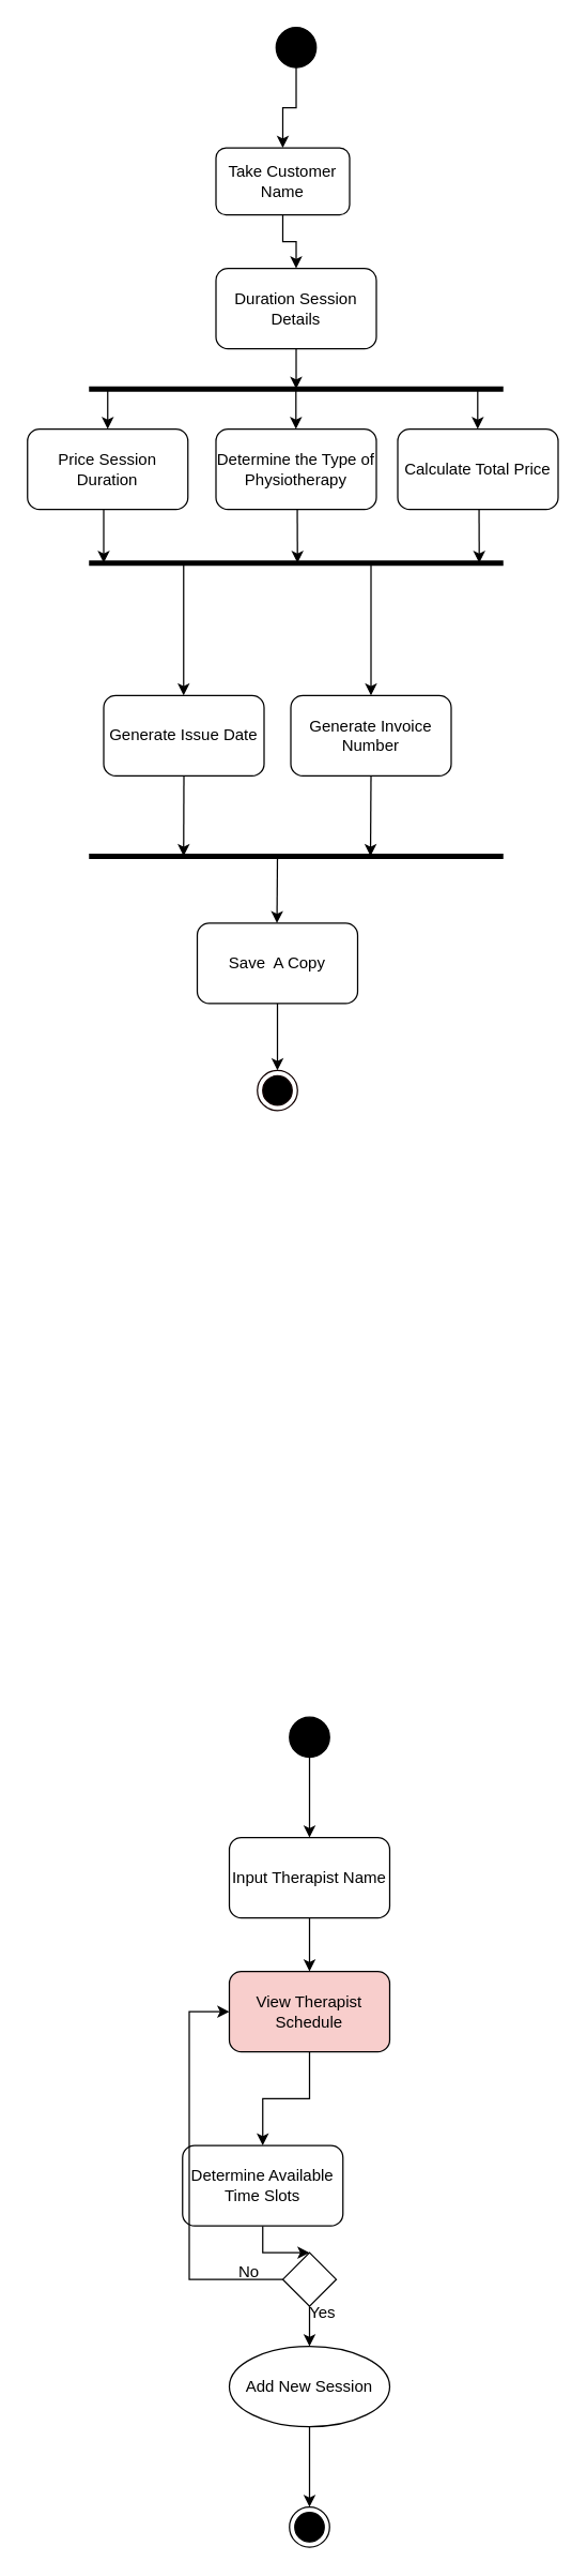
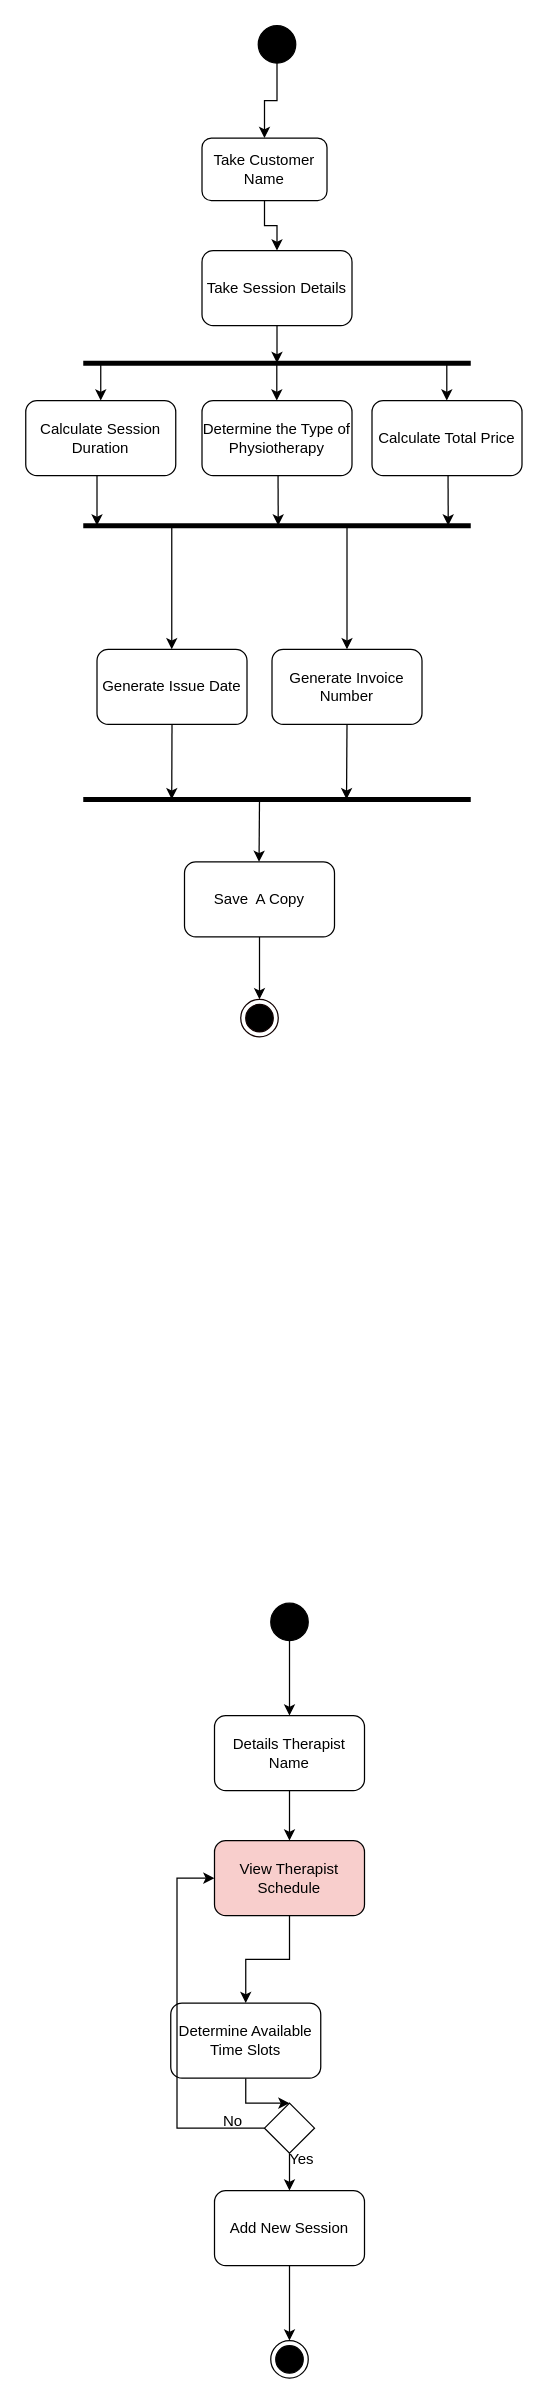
- <mxCell id="8" value="Duration Session Details" style="rounded=1;whiteSpace=wrap;html=1;" vertex="1" parent="1"><mxGeometry x="161" y="200" width="120" height="60" as="geometry" /></mxCell>
+ <mxCell id="8" value="Take Session Details" style="rounded=1;whiteSpace=wrap;html=1;" vertex="1" parent="1"><mxGeometry x="161" y="200" width="120" height="60" as="geometry" /></mxCell>
- <mxCell id="9" value="Price Session Duration" style="rounded=1;whiteSpace=wrap;html=1;" vertex="1" parent="1"><mxGeometry x="20" y="320" width="120" height="60" as="geometry" /></mxCell>
+ <mxCell id="9" value="Calculate Session Duration" style="rounded=1;whiteSpace=wrap;html=1;" vertex="1" parent="1"><mxGeometry x="20" y="320" width="120" height="60" as="geometry" /></mxCell>
- <mxCell id="33" value="Input Therapist Name" style="rounded=1;whiteSpace=wrap;html=1;" vertex="1" parent="1"><mxGeometry x="171" y="1372" width="120" height="60" as="geometry" /></mxCell>
+ <mxCell id="33" value="Details Therapist Name" style="rounded=1;whiteSpace=wrap;html=1;" vertex="1" parent="1"><mxGeometry x="171" y="1372" width="120" height="60" as="geometry" /></mxCell>
- <mxCell id="43" value="Add New Session" style="ellipse;whiteSpace=wrap;html=1;" vertex="1" parent="1"><mxGeometry x="171" y="1752" width="120" height="60" as="geometry" /></mxCell>
+ <mxCell id="43" value="Add New Session" style="rounded=1;whiteSpace=wrap;html=1;" vertex="1" parent="1"><mxGeometry x="171" y="1752" width="120" height="60" as="geometry" /></mxCell>
